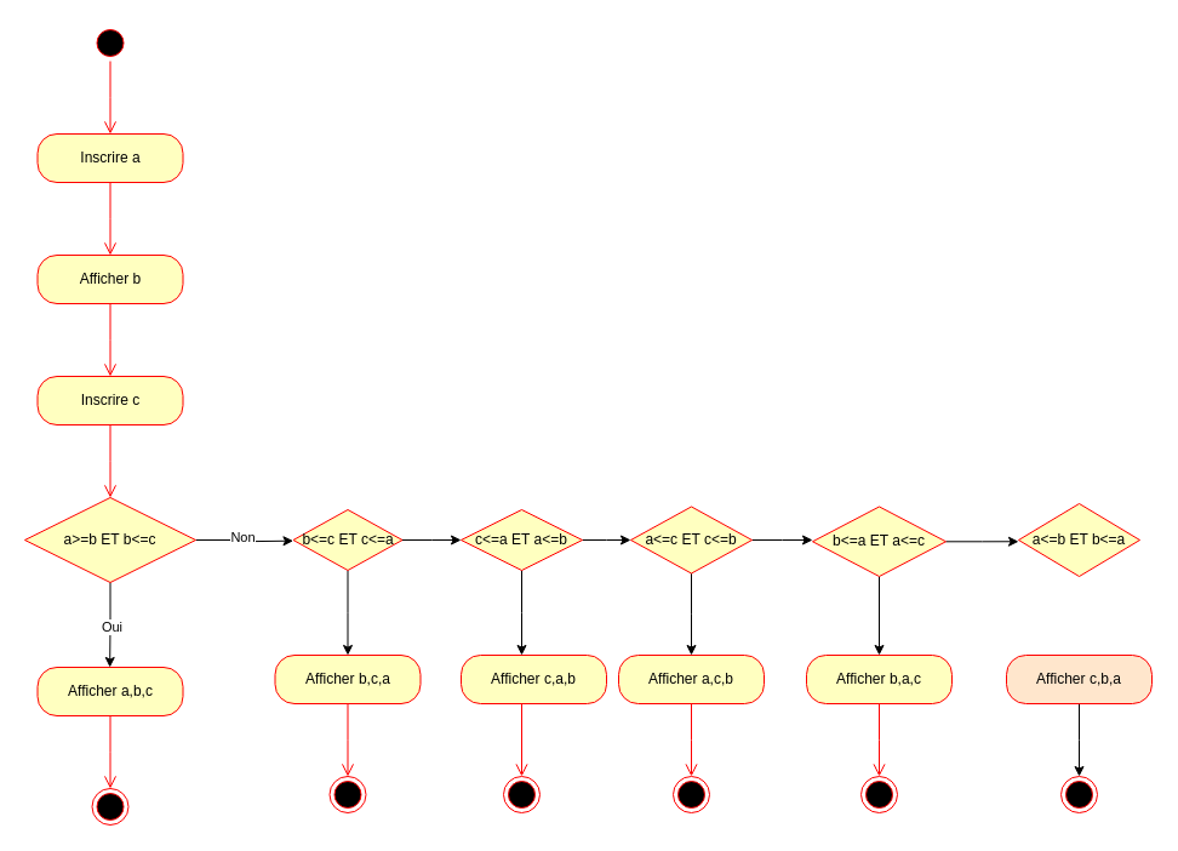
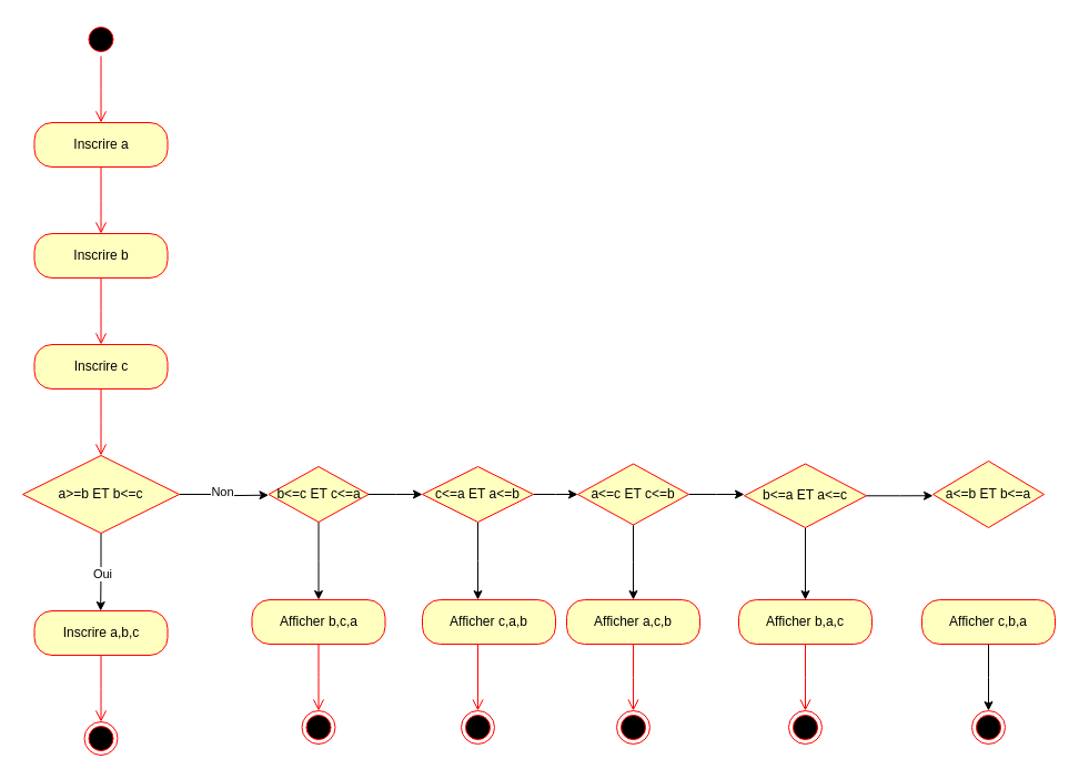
- <mxCell id="6" value="Afficher b" style="rounded=1;whiteSpace=wrap;html=1;arcSize=40;fontColor=#000000;fillColor=#ffffc0;strokeColor=#ff0000;" vertex="1" parent="1"><mxGeometry x="30.5" y="210" width="120" height="40" as="geometry" /></mxCell>
+ <mxCell id="6" value="Inscrire b" style="rounded=1;whiteSpace=wrap;html=1;arcSize=40;fontColor=#000000;fillColor=#ffffc0;strokeColor=#ff0000;" vertex="1" parent="1"><mxGeometry x="30.5" y="210" width="120" height="40" as="geometry" /></mxCell>
- <mxCell id="41" value="Afficher c,b,a" style="rounded=1;whiteSpace=wrap;html=1;arcSize=40;fontColor=#000000;fillColor=#ffe6cc;strokeColor=#ff0000;" vertex="1" parent="1"><mxGeometry x="830" y="540" width="120" height="40" as="geometry" /></mxCell>
+ <mxCell id="41" value="Afficher c,b,a" style="rounded=1;whiteSpace=wrap;html=1;arcSize=40;fontColor=#000000;fillColor=#ffffc0;strokeColor=#ff0000;" vertex="1" parent="1"><mxGeometry x="830" y="540" width="120" height="40" as="geometry" /></mxCell>
- <mxCell id="15" value="Afficher a,b,c" style="rounded=1;whiteSpace=wrap;html=1;arcSize=40;fontColor=#000000;fillColor=#ffffc0;strokeColor=#ff0000;" vertex="1" parent="1"><mxGeometry x="30.5" y="550" width="120" height="40" as="geometry" /></mxCell>
+ <mxCell id="15" value="Inscrire a,b,c" style="rounded=1;whiteSpace=wrap;html=1;arcSize=40;fontColor=#000000;fillColor=#ffffc0;strokeColor=#ff0000;" vertex="1" parent="1"><mxGeometry x="30.5" y="550" width="120" height="40" as="geometry" /></mxCell>
